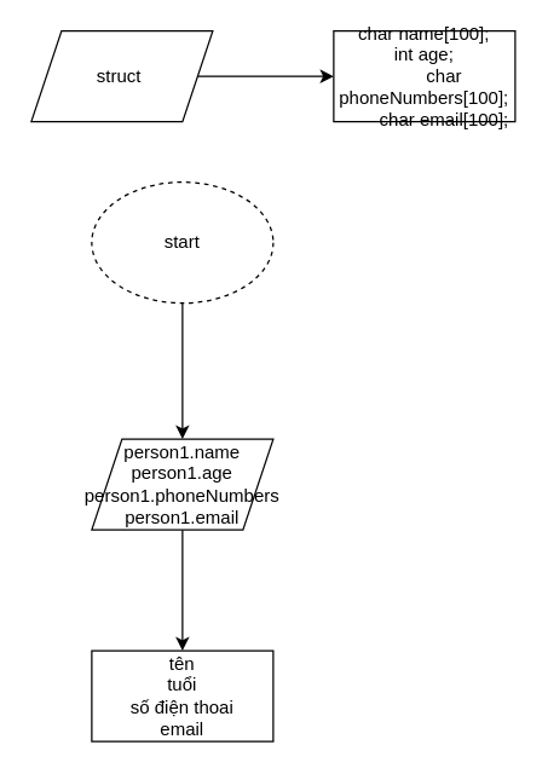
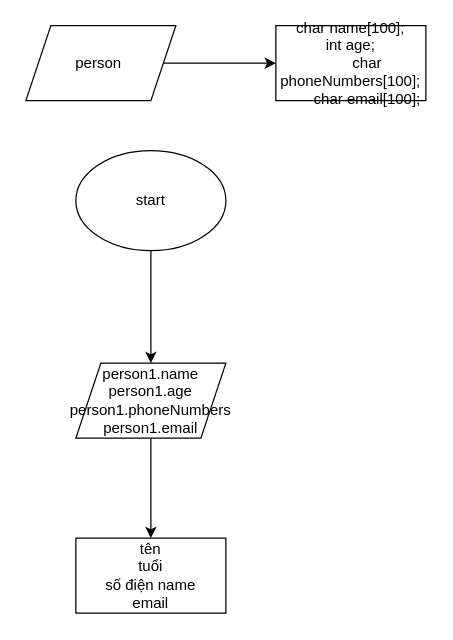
- <mxCell id="5" value="struct&amp;nbsp;" style="shape=parallelogram;perimeter=parallelogramPerimeter;whiteSpace=wrap;html=1;fixedSize=1;" vertex="1" parent="1"><mxGeometry x="20" y="20" width="120" height="60" as="geometry" /></mxCell>
+ <mxCell id="5" value="person&amp;nbsp;" style="shape=parallelogram;perimeter=parallelogramPerimeter;whiteSpace=wrap;html=1;fixedSize=1;" vertex="1" parent="1"><mxGeometry x="20" y="20" width="120" height="60" as="geometry" /></mxCell>
- <mxCell id="3" value="start" style="ellipse;whiteSpace=wrap;html=1;dashed=1;" vertex="1" parent="1"><mxGeometry x="60" y="120" width="120" height="80" as="geometry" /></mxCell>
+ <mxCell id="3" value="start" style="ellipse;whiteSpace=wrap;html=1;" vertex="1" parent="1"><mxGeometry x="60" y="120" width="120" height="80" as="geometry" /></mxCell>
- <mxCell id="9" value="tên&lt;br&gt;tuổi&lt;br&gt;số điện thoai&lt;br&gt;email" style="whiteSpace=wrap;html=1;" vertex="1" parent="1"><mxGeometry x="60" y="430" width="120" height="60" as="geometry" /></mxCell>
+ <mxCell id="9" value="tên&lt;br&gt;tuổi&lt;br&gt;số điện name&lt;br&gt;email" style="whiteSpace=wrap;html=1;" vertex="1" parent="1"><mxGeometry x="60" y="430" width="120" height="60" as="geometry" /></mxCell>
